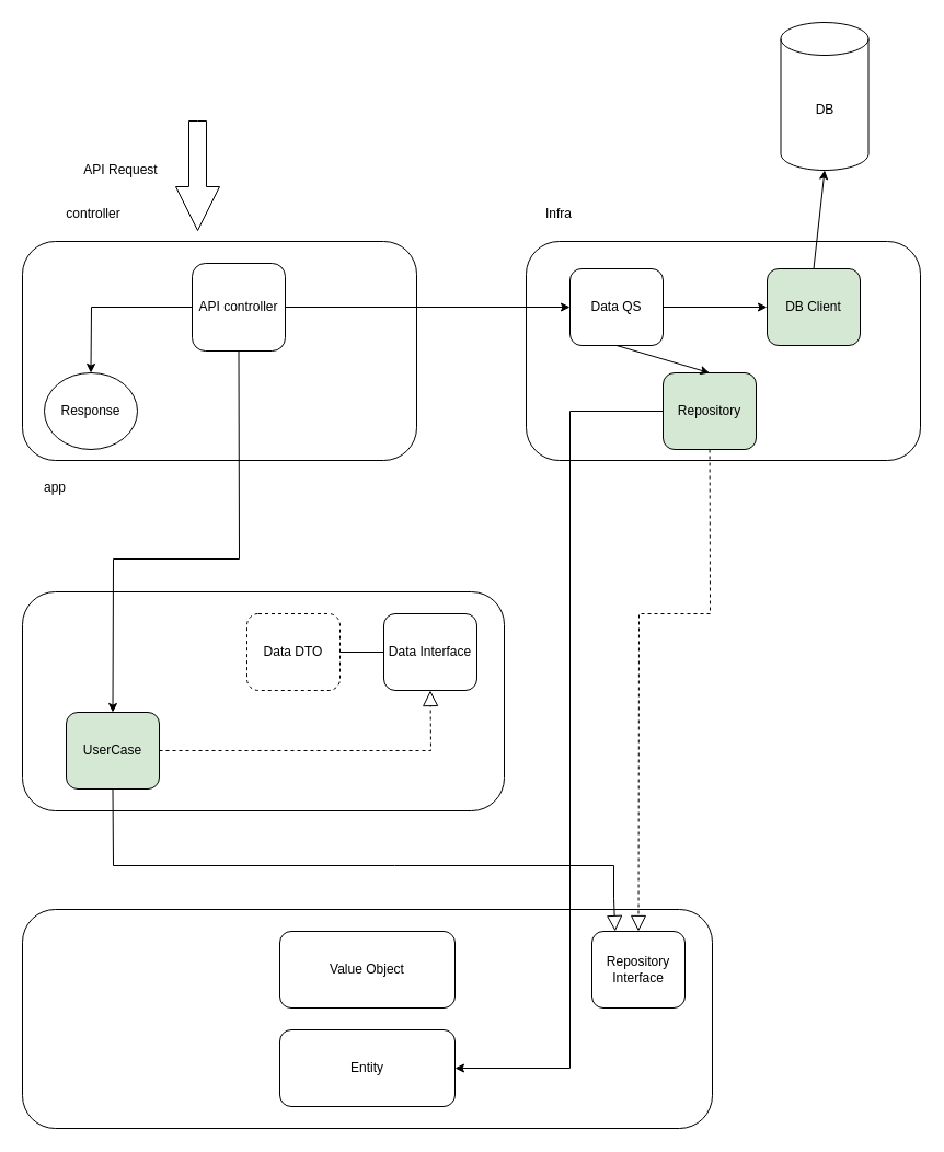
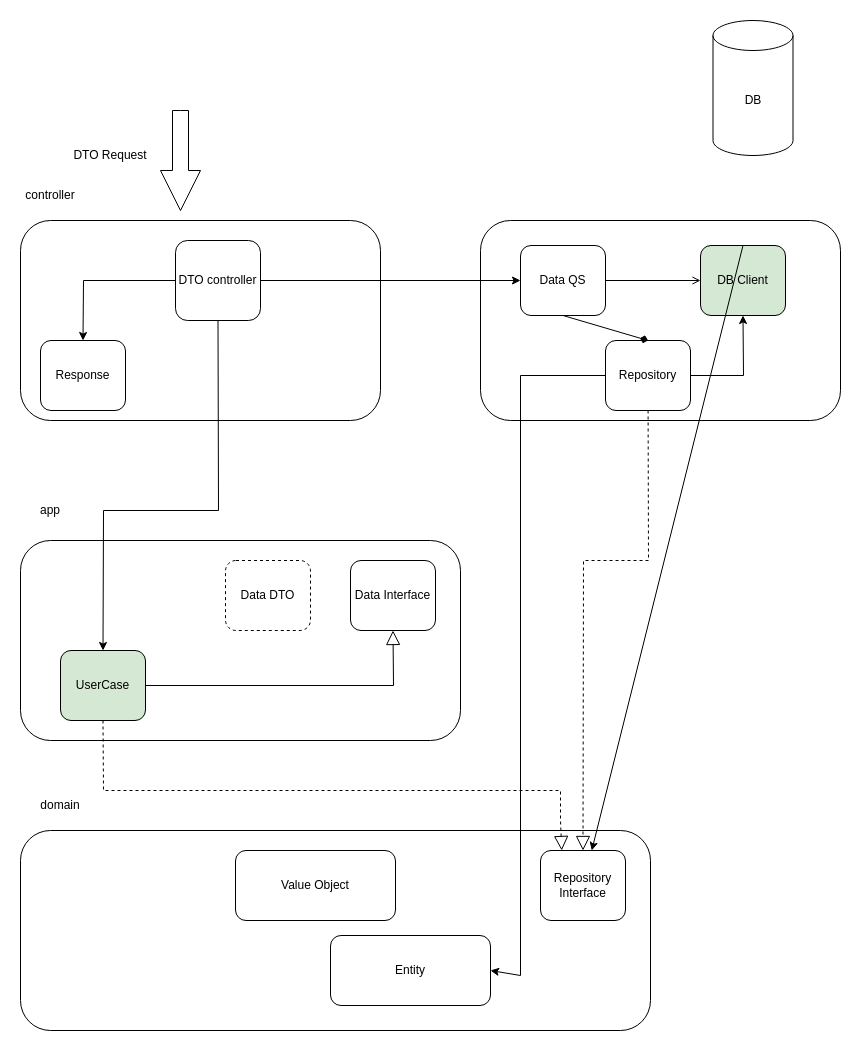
- <mxCell id="11" value="API Request" style="text;html=1;strokeColor=none;fillColor=none;align=center;verticalAlign=middle;whiteSpace=wrap;rounded=0;" vertex="1" parent="1"><mxGeometry x="60" y="140" width="100" height="30" as="geometry" /></mxCell>
+ <mxCell id="11" value="DTO Request" style="text;html=1;strokeColor=none;fillColor=none;align=center;verticalAlign=middle;whiteSpace=wrap;rounded=0;" vertex="1" parent="1"><mxGeometry x="60" y="140" width="100" height="30" as="geometry" /></mxCell>
- <mxCell id="6" value="controller" style="text;html=1;strokeColor=none;fillColor=none;align=center;verticalAlign=middle;whiteSpace=wrap;rounded=0;" vertex="1" parent="1"><mxGeometry x="55" y="180" width="60" height="30" as="geometry" /></mxCell>
+ <mxCell id="6" value="controller" style="text;html=1;strokeColor=none;fillColor=none;align=center;verticalAlign=middle;whiteSpace=wrap;rounded=0;" vertex="1" parent="1"><mxGeometry x="20" y="180" width="60" height="30" as="geometry" /></mxCell>
- <mxCell id="7" value="Infra" style="text;html=1;strokeColor=none;fillColor=none;align=center;verticalAlign=middle;whiteSpace=wrap;rounded=0;" vertex="1" parent="1"><mxGeometry x="480" y="180" width="60" height="30" as="geometry" /></mxCell>
- <mxCell id="28" value="" style="endArrow=classic;html=1;rounded=0;exitX=0.5;exitY=0;exitDx=0;exitDy=0;entryX=0.5;entryY=1;entryDx=0;entryDy=0;entryPerimeter=0;" edge="1" parent="1" source="26" target="27"><mxGeometry width="50" height="50" relative="1" as="geometry"><mxPoint x="270" y="290" as="sourcePoint" /><mxPoint x="530" y="290" as="targetPoint" /></mxGeometry></mxCell>
+ <mxCell id="28" value="" style="endArrow=classic;html=1;rounded=0;exitX=0.5;exitY=0;exitDx=0;exitDy=0;" edge="1" parent="1" source="26" target="31"><mxGeometry width="50" height="50" relative="1" as="geometry"><mxPoint x="270" y="290" as="sourcePoint" /><mxPoint x="530" y="290" as="targetPoint" /></mxGeometry></mxCell>
- <mxCell id="12" value="API controller" style="rounded=1;whiteSpace=wrap;html=1;" vertex="1" parent="1"><mxGeometry x="175" y="240" width="85" height="80" as="geometry" /></mxCell>
+ <mxCell id="12" value="DTO controller" style="rounded=1;whiteSpace=wrap;html=1;" vertex="1" parent="1"><mxGeometry x="175" y="240" width="85" height="80" as="geometry" /></mxCell>
- <mxCell id="29" value="" style="endArrow=classic;html=1;rounded=0;exitX=1;exitY=0.5;exitDx=0;exitDy=0;" edge="1" parent="1" source="13" target="26"><mxGeometry width="50" height="50" relative="1" as="geometry"><mxPoint x="703" y="255" as="sourcePoint" /><mxPoint x="715" y="120" as="targetPoint" /></mxGeometry></mxCell>
+ <mxCell id="29" value="" style="endArrow=open;html=1;rounded=0;exitX=1;exitY=0.5;exitDx=0;exitDy=0;" edge="1" parent="1" source="13" target="26"><mxGeometry width="50" height="50" relative="1" as="geometry"><mxPoint x="703" y="255" as="sourcePoint" /><mxPoint x="715" y="120" as="targetPoint" /></mxGeometry></mxCell>
- <mxCell id="30" value="" style="endArrow=classic;html=1;rounded=0;entryX=0.5;entryY=0;entryDx=0;entryDy=0;exitX=0.5;exitY=1;exitDx=0;exitDy=0;" edge="1" parent="1" source="13" target="25"><mxGeometry width="50" height="50" relative="1" as="geometry"><mxPoint x="560" y="320" as="sourcePoint" /><mxPoint x="660" y="290" as="targetPoint" /></mxGeometry></mxCell>
+ <mxCell id="30" value="" style="endArrow=diamond;html=1;rounded=0;entryX=0.5;entryY=0;entryDx=0;entryDy=0;exitX=0.5;exitY=1;exitDx=0;exitDy=0;" edge="1" parent="1" source="13" target="25"><mxGeometry width="50" height="50" relative="1" as="geometry"><mxPoint x="560" y="320" as="sourcePoint" /><mxPoint x="660" y="290" as="targetPoint" /></mxGeometry></mxCell>
- <mxCell id="21" value="Response" style="ellipse;whiteSpace=wrap;html=1;" vertex="1" parent="1"><mxGeometry x="40" y="340" width="85" height="70" as="geometry" /></mxCell>
+ <mxCell id="21" value="Response" style="rounded=1;whiteSpace=wrap;html=1;" vertex="1" parent="1"><mxGeometry x="40" y="340" width="85" height="70" as="geometry" /></mxCell>
- <mxCell id="25" value="Repository" style="rounded=1;whiteSpace=wrap;html=1;fillColor=#d5e8d4;" vertex="1" parent="1"><mxGeometry x="605" y="340" width="85" height="70" as="geometry" /></mxCell>
+ <mxCell id="25" value="Repository" style="rounded=1;whiteSpace=wrap;html=1;" vertex="1" parent="1"><mxGeometry x="605" y="340" width="85" height="70" as="geometry" /></mxCell>
+ <mxCell id="33" value="" style="endArrow=classic;html=1;rounded=0;entryX=0.5;entryY=1;entryDx=0;entryDy=0;exitX=1;exitY=0.5;exitDx=0;exitDy=0;" edge="1" parent="1" source="25" target="26"><mxGeometry width="50" height="50" relative="1" as="geometry"><mxPoint x="670" y="362.5" as="sourcePoint" /><mxPoint x="715" y="387.5" as="targetPoint" /><Array as="points"><mxPoint x="743" y="375" /></Array></mxGeometry></mxCell>
- <mxCell id="8" value="app" style="text;html=1;strokeColor=none;fillColor=none;align=center;verticalAlign=middle;whiteSpace=wrap;rounded=0;" vertex="1" parent="1"><mxGeometry x="20" y="430" width="60" height="30" as="geometry" /></mxCell>
+ <mxCell id="8" value="app" style="text;html=1;strokeColor=none;fillColor=none;align=center;verticalAlign=middle;whiteSpace=wrap;rounded=0;" vertex="1" parent="1"><mxGeometry x="20" y="495" width="60" height="30" as="geometry" /></mxCell>
- <mxCell id="17" value="" style="endArrow=none;html=1;rounded=0;exitX=1;exitY=0.5;exitDx=0;exitDy=0;" edge="1" parent="1" source="16" target="15"><mxGeometry width="50" height="50" relative="1" as="geometry"><mxPoint x="360" y="500" as="sourcePoint" /><mxPoint x="410" y="450" as="targetPoint" /></mxGeometry></mxCell>
- <mxCell id="19" value="" style="endArrow=block;dashed=1;endFill=0;endSize=12;html=1;rounded=0;exitX=1;exitY=0.5;exitDx=0;exitDy=0;entryX=0.5;entryY=1;entryDx=0;entryDy=0;" edge="1" parent="1" source="18" target="15"><mxGeometry width="160" relative="1" as="geometry"><mxPoint x="563" y="365" as="sourcePoint" /><mxPoint x="403" y="570" as="targetPoint" /><Array as="points"><mxPoint x="393" y="685" /></Array></mxGeometry></mxCell>
+ <mxCell id="19" value="" style="endArrow=block;dashed=0;endFill=0;endSize=12;html=1;rounded=0;exitX=1;exitY=0.5;exitDx=0;exitDy=0;entryX=0.5;entryY=1;entryDx=0;entryDy=0;" edge="1" parent="1" source="18" target="15"><mxGeometry width="160" relative="1" as="geometry"><mxPoint x="563" y="365" as="sourcePoint" /><mxPoint x="403" y="570" as="targetPoint" /><Array as="points"><mxPoint x="393" y="685" /></Array></mxGeometry></mxCell>
- <mxCell id="35" value="" style="endArrow=block;dashed=0;endFill=0;endSize=12;html=1;rounded=0;exitX=0.5;exitY=1;exitDx=0;exitDy=0;entryX=0.25;entryY=0;entryDx=0;entryDy=0;" edge="1" parent="1" source="18" target="31"><mxGeometry width="160" relative="1" as="geometry"><mxPoint x="110" y="775" as="sourcePoint" /><mxPoint x="580" y="790" as="targetPoint" /><Array as="points"><mxPoint x="103" y="790" /><mxPoint x="360" y="790" /><mxPoint x="560" y="790" /><mxPoint x="560" y="820" /></Array></mxGeometry></mxCell>
+ <mxCell id="35" value="" style="endArrow=block;dashed=1;endFill=0;endSize=12;html=1;rounded=0;exitX=0.5;exitY=1;exitDx=0;exitDy=0;entryX=0.25;entryY=0;entryDx=0;entryDy=0;" edge="1" parent="1" source="18" target="31"><mxGeometry width="160" relative="1" as="geometry"><mxPoint x="110" y="775" as="sourcePoint" /><mxPoint x="580" y="790" as="targetPoint" /><Array as="points"><mxPoint x="103" y="790" /><mxPoint x="360" y="790" /><mxPoint x="560" y="790" /><mxPoint x="560" y="820" /></Array></mxGeometry></mxCell>
+ <mxCell id="9" value="domain" style="text;html=1;strokeColor=none;fillColor=none;align=center;verticalAlign=middle;whiteSpace=wrap;rounded=0;" vertex="1" parent="1"><mxGeometry x="30" y="790" width="60" height="30" as="geometry" /></mxCell>
- <mxCell id="24" value="Value Object" style="rounded=1;whiteSpace=wrap;html=1;" vertex="1" parent="1"><mxGeometry x="255" y="850" width="160" height="70" as="geometry" /></mxCell>
+ <mxCell id="24" value="Value Object" style="rounded=1;whiteSpace=wrap;html=1;" vertex="1" parent="1"><mxGeometry x="235" y="850" width="160" height="70" as="geometry" /></mxCell>
- <mxCell id="23" value="Entity" style="rounded=1;whiteSpace=wrap;html=1;" vertex="1" parent="1"><mxGeometry x="255" y="940" width="160" height="70" as="geometry" /></mxCell>
+ <mxCell id="23" value="Entity" style="rounded=1;whiteSpace=wrap;html=1;" vertex="1" parent="1"><mxGeometry x="330" y="935" width="160" height="70" as="geometry" /></mxCell>
